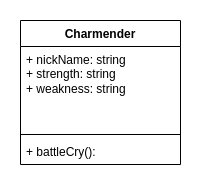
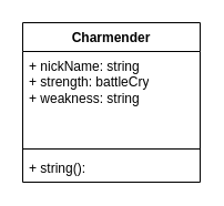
- <mxCell id="3" value="+ nickName: string&lt;div&gt;+&amp;nbsp;strength: string&lt;/div&gt;&lt;div&gt;+ weakness: string&lt;/div&gt;" style="text;strokeColor=none;fillColor=none;align=left;verticalAlign=top;spacingLeft=4;spacingRight=4;overflow=hidden;rotatable=0;points=[[0,0.5],[1,0.5]];portConstraint=eastwest;whiteSpace=wrap;html=1;" parent="2" vertex="1"><mxGeometry y="26" width="160" height="84" as="geometry" /></mxCell>
+ <mxCell id="3" value="+ nickName: string&lt;div&gt;+&amp;nbsp;strength: battleCry&lt;/div&gt;&lt;div&gt;+ weakness: string&lt;/div&gt;" style="text;strokeColor=none;fillColor=none;align=left;verticalAlign=top;spacingLeft=4;spacingRight=4;overflow=hidden;rotatable=0;points=[[0,0.5],[1,0.5]];portConstraint=eastwest;whiteSpace=wrap;html=1;" parent="2" vertex="1"><mxGeometry y="26" width="160" height="84" as="geometry" /></mxCell>
- <mxCell id="5" value="+ battleCry():&amp;nbsp;" style="text;strokeColor=none;fillColor=none;align=left;verticalAlign=top;spacingLeft=4;spacingRight=4;overflow=hidden;rotatable=0;points=[[0,0.5],[1,0.5]];portConstraint=eastwest;whiteSpace=wrap;html=1;" parent="2" vertex="1"><mxGeometry y="118" width="160" height="26" as="geometry" /></mxCell>
+ <mxCell id="5" value="+ string():&amp;nbsp;" style="text;strokeColor=none;fillColor=none;align=left;verticalAlign=top;spacingLeft=4;spacingRight=4;overflow=hidden;rotatable=0;points=[[0,0.5],[1,0.5]];portConstraint=eastwest;whiteSpace=wrap;html=1;" parent="2" vertex="1"><mxGeometry y="118" width="160" height="26" as="geometry" /></mxCell>
